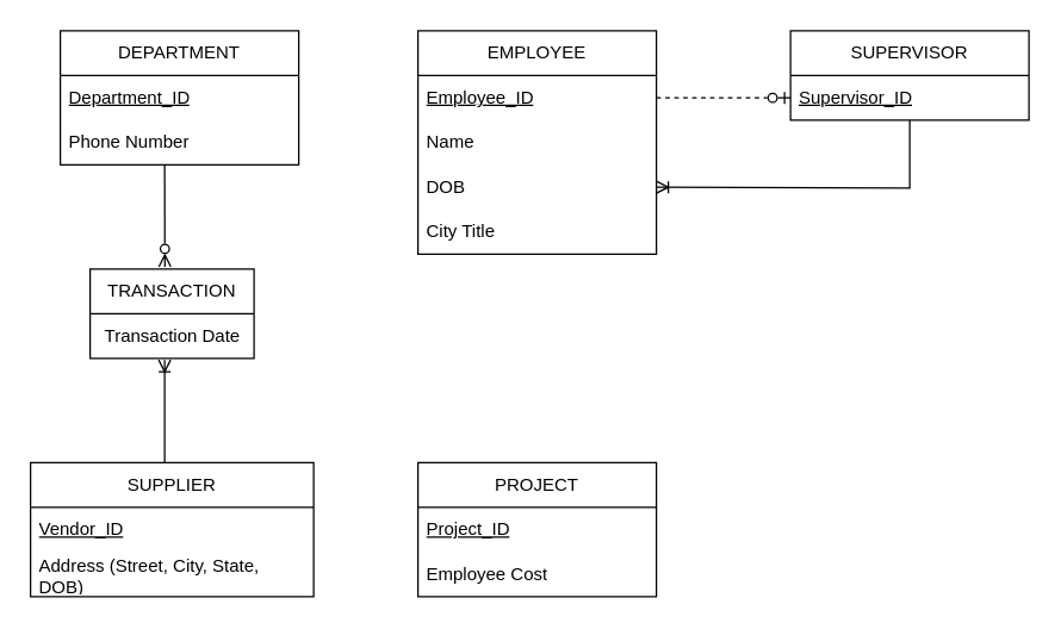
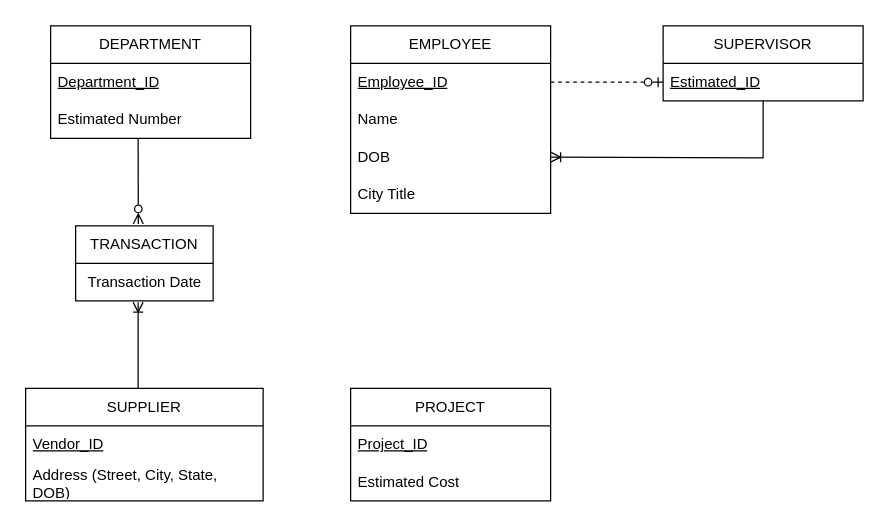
- <mxCell id="9" value="&lt;u&gt;Supervisor_ID&lt;/u&gt;" style="text;strokeColor=none;fillColor=none;align=left;verticalAlign=middle;spacingLeft=4;spacingRight=4;overflow=hidden;points=[[0,0.5],[1,0.5]];portConstraint=eastwest;rotatable=0;whiteSpace=wrap;html=1;" parent="8" vertex="1"><mxGeometry y="30" width="160" height="30" as="geometry" /></mxCell>
+ <mxCell id="9" value="&lt;u&gt;Estimated_ID&lt;/u&gt;" style="text;strokeColor=none;fillColor=none;align=left;verticalAlign=middle;spacingLeft=4;spacingRight=4;overflow=hidden;points=[[0,0.5],[1,0.5]];portConstraint=eastwest;rotatable=0;whiteSpace=wrap;html=1;" parent="8" vertex="1"><mxGeometry y="30" width="160" height="30" as="geometry" /></mxCell>
- <mxCell id="18" value="Phone Number" style="text;strokeColor=none;fillColor=none;align=left;verticalAlign=middle;spacingLeft=4;spacingRight=4;overflow=hidden;points=[[0,0.5],[1,0.5]];portConstraint=eastwest;rotatable=0;whiteSpace=wrap;html=1;" vertex="1" parent="16"><mxGeometry y="60" width="160" height="30" as="geometry" /></mxCell>
+ <mxCell id="18" value="Estimated Number" style="text;strokeColor=none;fillColor=none;align=left;verticalAlign=middle;spacingLeft=4;spacingRight=4;overflow=hidden;points=[[0,0.5],[1,0.5]];portConstraint=eastwest;rotatable=0;whiteSpace=wrap;html=1;" vertex="1" parent="16"><mxGeometry y="60" width="160" height="30" as="geometry" /></mxCell>
- <mxCell id="14" value="Employee Cost" style="text;strokeColor=none;fillColor=none;align=left;verticalAlign=middle;spacingLeft=4;spacingRight=4;overflow=hidden;points=[[0,0.5],[1,0.5]];portConstraint=eastwest;rotatable=0;whiteSpace=wrap;html=1;" vertex="1" parent="12"><mxGeometry y="60" width="160" height="30" as="geometry" /></mxCell>
+ <mxCell id="14" value="Estimated Cost" style="text;strokeColor=none;fillColor=none;align=left;verticalAlign=middle;spacingLeft=4;spacingRight=4;overflow=hidden;points=[[0,0.5],[1,0.5]];portConstraint=eastwest;rotatable=0;whiteSpace=wrap;html=1;" vertex="1" parent="12"><mxGeometry y="60" width="160" height="30" as="geometry" /></mxCell>
